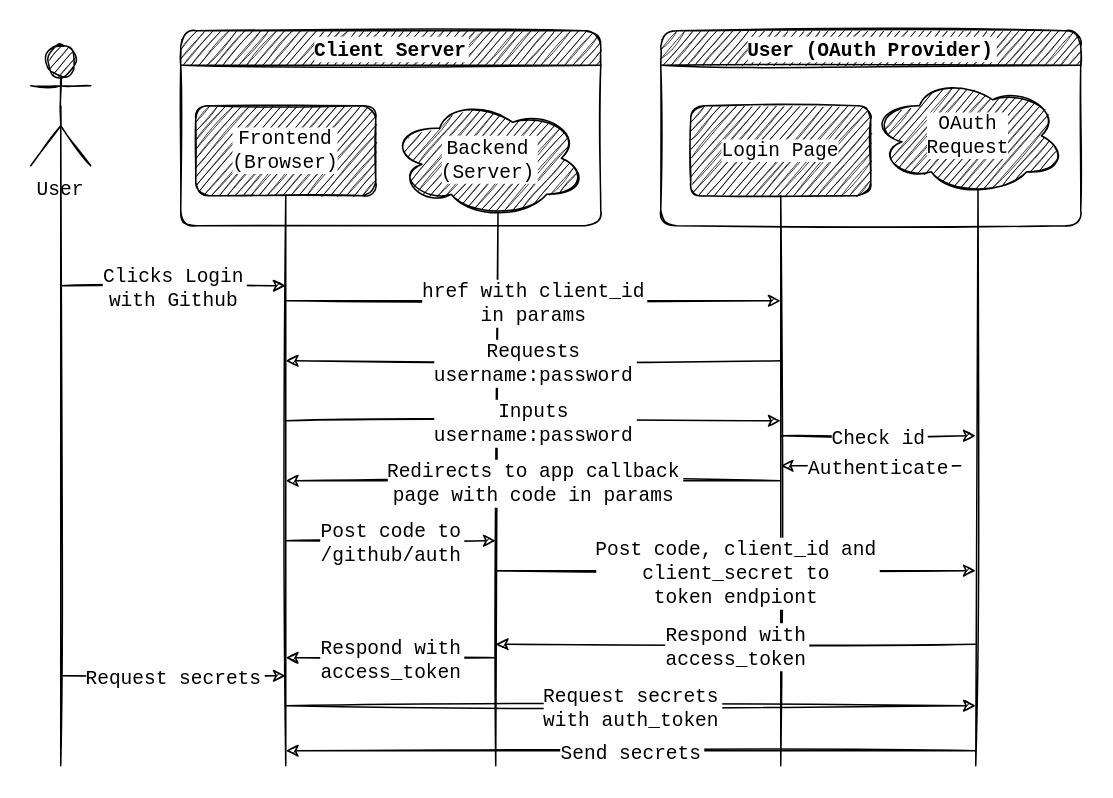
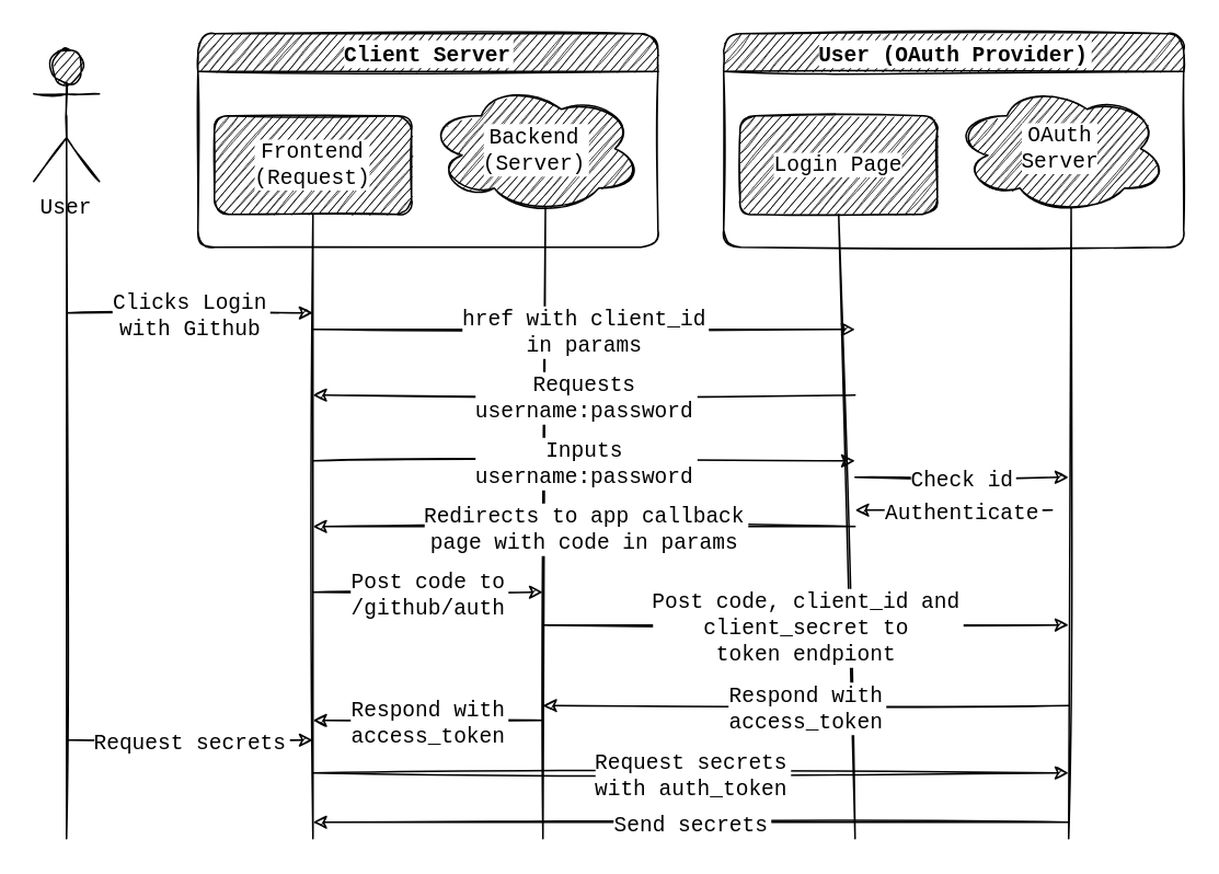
- <mxCell id="8" value="OAuth&#10;Request" style="ellipse;shape=cloud;whiteSpace=wrap;rounded=1;sketch=1;fontFamily=Courier New;labelBackgroundColor=#FFFFFF;strokeColor=#000000;fontColor=#000000;spacingTop=3;spacing=0;spacingLeft=3;spacingBottom=3;spacingRight=3;fontSize=13;fillColor=#000000;" parent="6" vertex="1"><mxGeometry x="140" y="30" width="130" height="80" as="geometry" /></mxCell>
+ <mxCell id="8" value="OAuth&#10;Server" style="ellipse;shape=cloud;whiteSpace=wrap;rounded=1;sketch=1;fontFamily=Courier New;labelBackgroundColor=#FFFFFF;strokeColor=#000000;fontColor=#000000;spacingTop=3;spacing=0;spacingLeft=3;spacingBottom=3;spacingRight=3;fontSize=13;fillColor=#000000;" parent="6" vertex="1"><mxGeometry x="140" y="30" width="130" height="80" as="geometry" /></mxCell>
- <mxCell id="4" value="Frontend&#10;(Browser)" style="rounded=1;whiteSpace=wrap;sketch=1;fontFamily=Courier New;labelBackgroundColor=#FFFFFF;strokeColor=#000000;fontColor=#000000;spacingTop=3;spacing=0;spacingLeft=3;spacingBottom=3;spacingRight=3;fontSize=13;fillColor=#000000;" parent="3" vertex="1"><mxGeometry x="10" y="50" width="120" height="60" as="geometry" /></mxCell>
+ <mxCell id="4" value="Frontend&#10;(Request)" style="rounded=1;whiteSpace=wrap;sketch=1;fontFamily=Courier New;labelBackgroundColor=#FFFFFF;strokeColor=#000000;fontColor=#000000;spacingTop=3;spacing=0;spacingLeft=3;spacingBottom=3;spacingRight=3;fontSize=13;fillColor=#000000;" parent="3" vertex="1"><mxGeometry x="10" y="50" width="120" height="60" as="geometry" /></mxCell>
- <mxCell id="7" value="Login Page" style="rounded=1;whiteSpace=wrap;sketch=1;fontFamily=Courier New;labelBackgroundColor=#FFFFFF;strokeColor=#000000;fontColor=#000000;spacingTop=3;spacing=0;spacingLeft=3;spacingBottom=3;spacingRight=3;fontSize=13;fillColor=#000000;" parent="6" vertex="1"><mxGeometry x="20" y="50" width="120" height="60" as="geometry" /></mxCell>
+ <mxCell id="7" value="Login Page" style="rounded=1;whiteSpace=wrap;sketch=1;fontFamily=Courier New;labelBackgroundColor=#FFFFFF;strokeColor=#000000;fontColor=#000000;spacingTop=3;spacing=0;spacingLeft=3;spacingBottom=3;spacingRight=3;fontSize=13;fillColor=#000000;" parent="6" vertex="1"><mxGeometry x="10" y="50" width="120" height="60" as="geometry" /></mxCell>
- <mxCell id="5" value="Backend&#10;(Server)" style="ellipse;shape=cloud;rounded=1;sketch=1;fontFamily=Courier New;labelBackgroundColor=#FFFFFF;strokeColor=#000000;fontColor=#000000;spacingTop=3;spacing=0;spacingLeft=3;spacingBottom=3;spacingRight=3;fontSize=13;fillColor=#000000;" parent="3" vertex="1"><mxGeometry x="140" y="45" width="130" height="80" as="geometry" /></mxCell>
+ <mxCell id="5" value="Backend&#10;(Server)" style="ellipse;shape=cloud;rounded=1;sketch=1;fontFamily=Courier New;labelBackgroundColor=#FFFFFF;strokeColor=#000000;fontColor=#000000;spacingTop=3;spacing=0;spacingLeft=3;spacingBottom=3;spacingRight=3;fontSize=13;fillColor=#000000;" parent="3" vertex="1"><mxGeometry x="140" y="30" width="130" height="80" as="geometry" /></mxCell>
